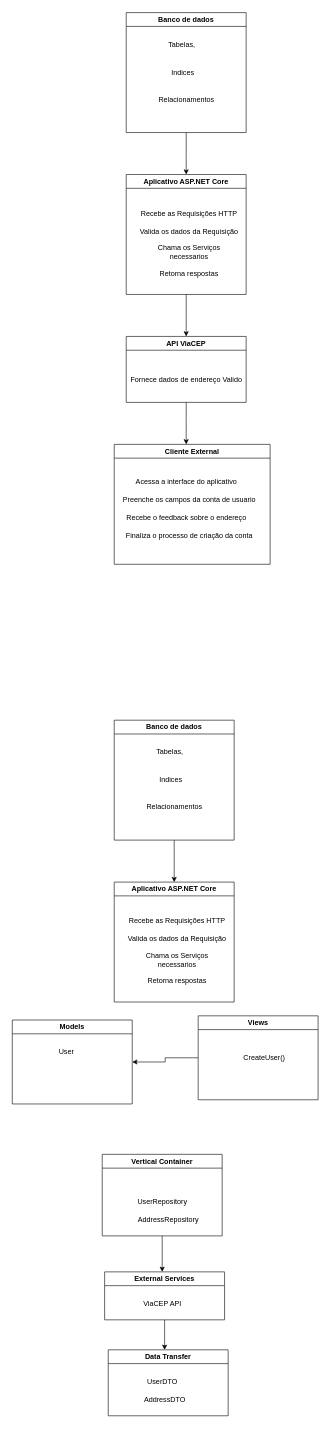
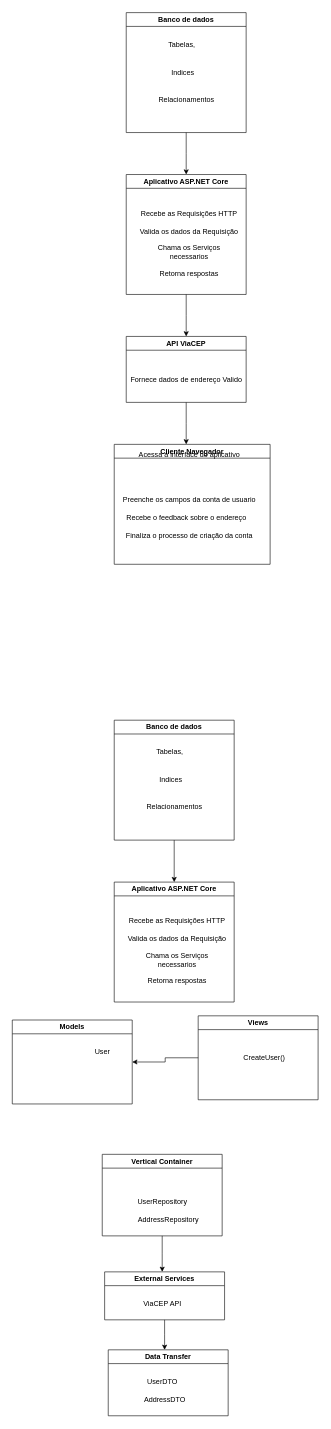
- <mxCell id="16" value="Cliente External" style="swimlane;whiteSpace=wrap;html=1;" vertex="1" parent="1"><mxGeometry x="190" y="740" width="260" height="200" as="geometry" /></mxCell>
+ <mxCell id="16" value="Cliente Navegador" style="swimlane;whiteSpace=wrap;html=1;" vertex="1" parent="1"><mxGeometry x="190" y="740" width="260" height="200" as="geometry" /></mxCell>
- <mxCell id="20" value="Acessa a interface do aplicativo" style="text;html=1;align=center;verticalAlign=middle;resizable=0;points=[];autosize=1;strokeColor=none;fillColor=none;" vertex="1" parent="1"><mxGeometry x="215" y="788" width="190" height="30" as="geometry" /></mxCell>
+ <mxCell id="20" value="Acessa a interface do aplicativo" style="text;html=1;align=center;verticalAlign=middle;resizable=0;points=[];autosize=1;strokeColor=none;fillColor=none;" vertex="1" parent="1"><mxGeometry x="220" y="743" width="190" height="30" as="geometry" /></mxCell>
- <mxCell id="32" value="User" style="text;html=1;align=center;verticalAlign=middle;resizable=0;points=[];autosize=1;strokeColor=none;fillColor=none;" vertex="1" parent="1"><mxGeometry x="85" y="1738" width="50" height="30" as="geometry" /></mxCell>
+ <mxCell id="32" value="User" style="text;html=1;align=center;verticalAlign=middle;resizable=0;points=[];autosize=1;strokeColor=none;fillColor=none;" vertex="1" parent="1"><mxGeometry x="145" y="1738" width="50" height="30" as="geometry" /></mxCell>
